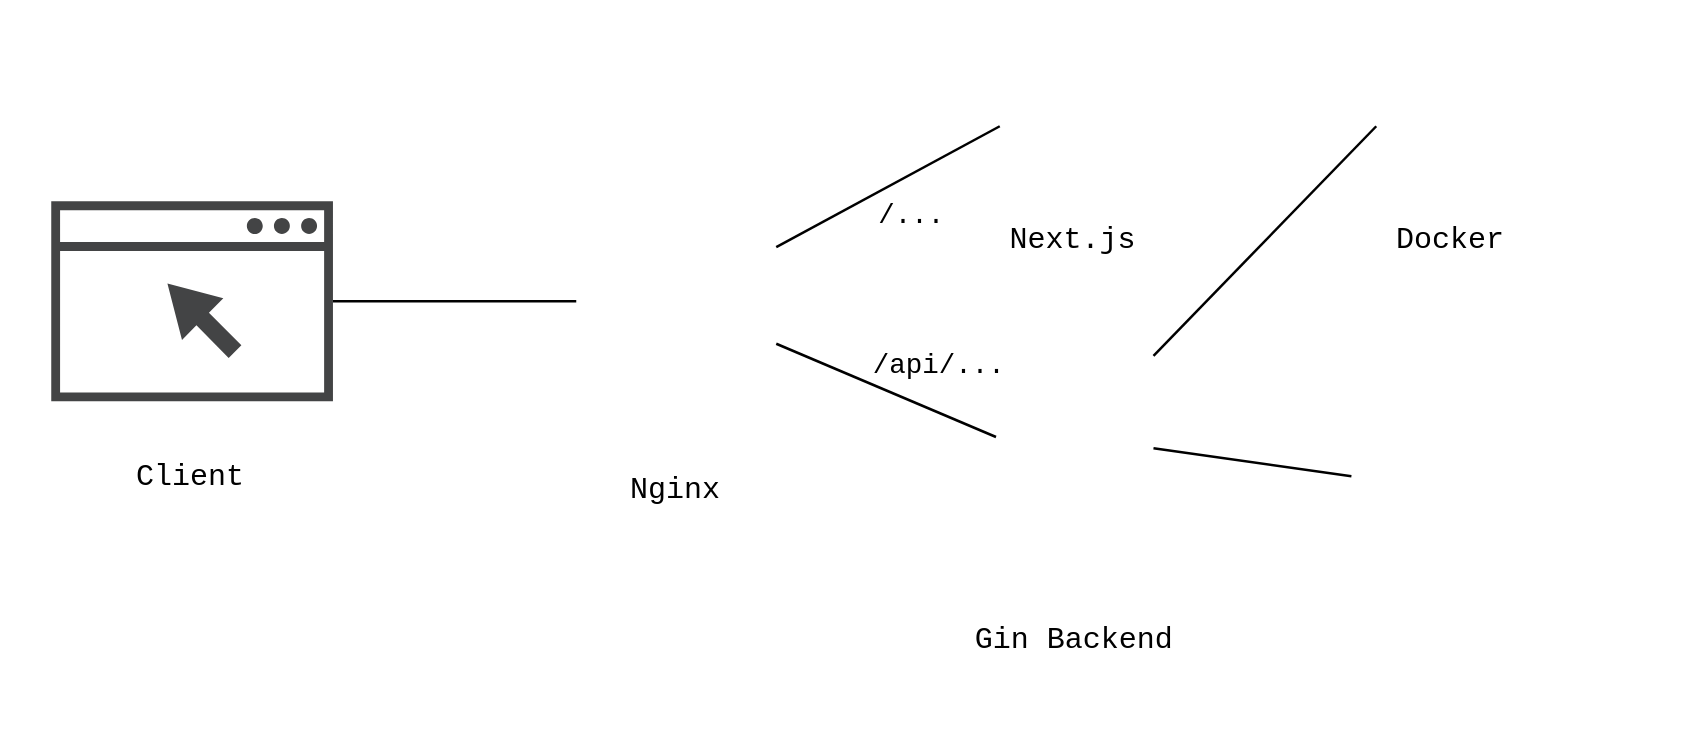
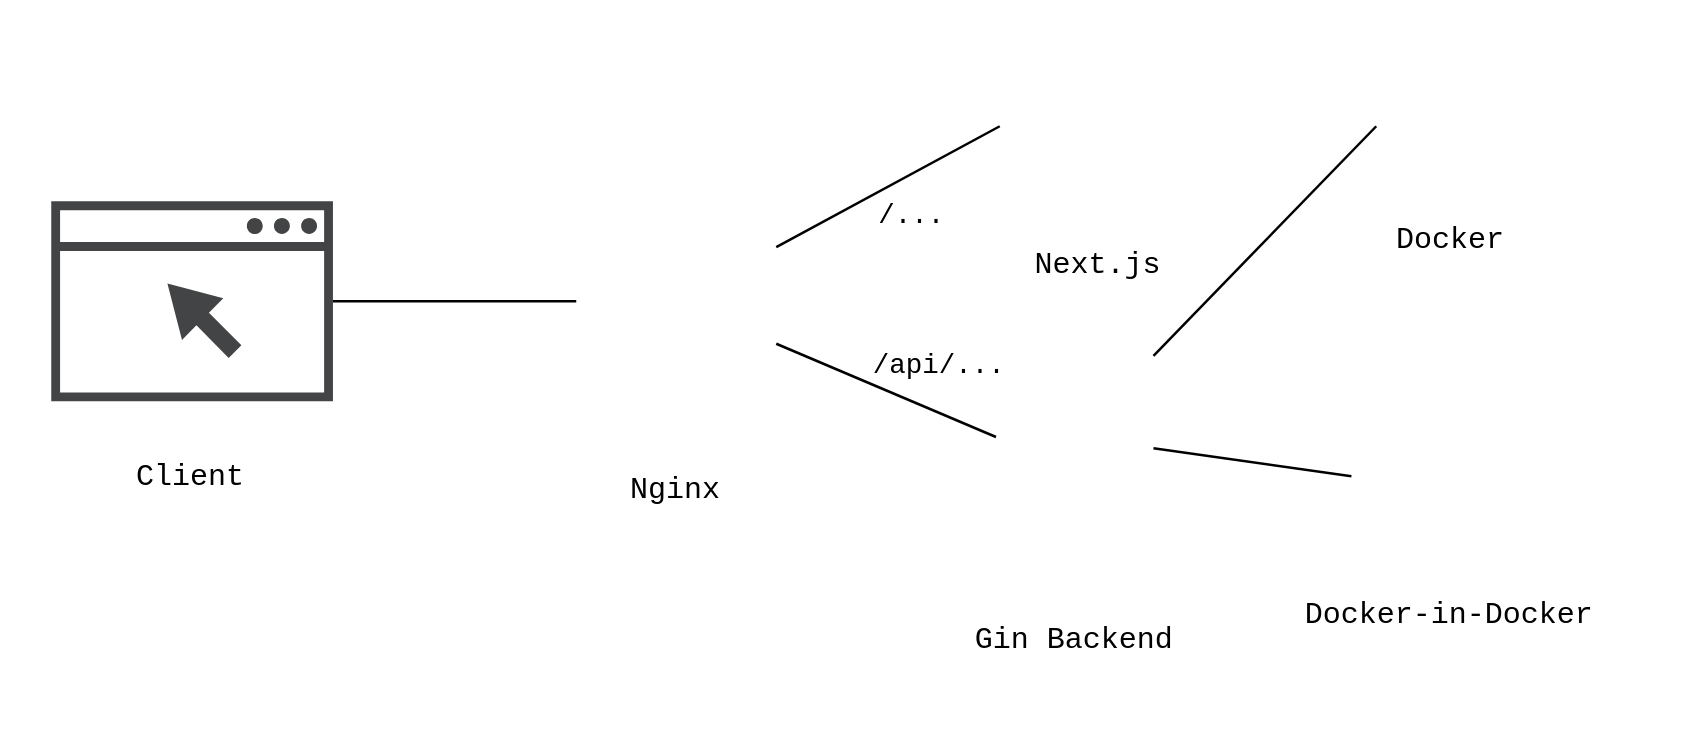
- <mxCell id="15" value="&lt;font face=&quot;Courier New&quot;&gt;Next.js&lt;/font&gt;" style="text;html=1;align=center;verticalAlign=middle;whiteSpace=wrap;rounded=0;" vertex="1" parent="1"><mxGeometry x="399.4" y="80" width="60" height="30" as="geometry" /></mxCell>
+ <mxCell id="15" value="&lt;font face=&quot;Courier New&quot;&gt;Next.js&lt;/font&gt;" style="text;html=1;align=center;verticalAlign=middle;whiteSpace=wrap;rounded=0;" vertex="1" parent="1"><mxGeometry x="409.4" y="90" width="60" height="30" as="geometry" /></mxCell>
+ <mxCell id="17" value="&lt;font face=&quot;Courier New&quot;&gt;Docker-in-Docker&lt;/font&gt;" style="text;html=1;align=center;verticalAlign=middle;whiteSpace=wrap;rounded=0;" vertex="1" parent="1"><mxGeometry x="513.65" y="230" width="130.9" height="30" as="geometry" /></mxCell>
